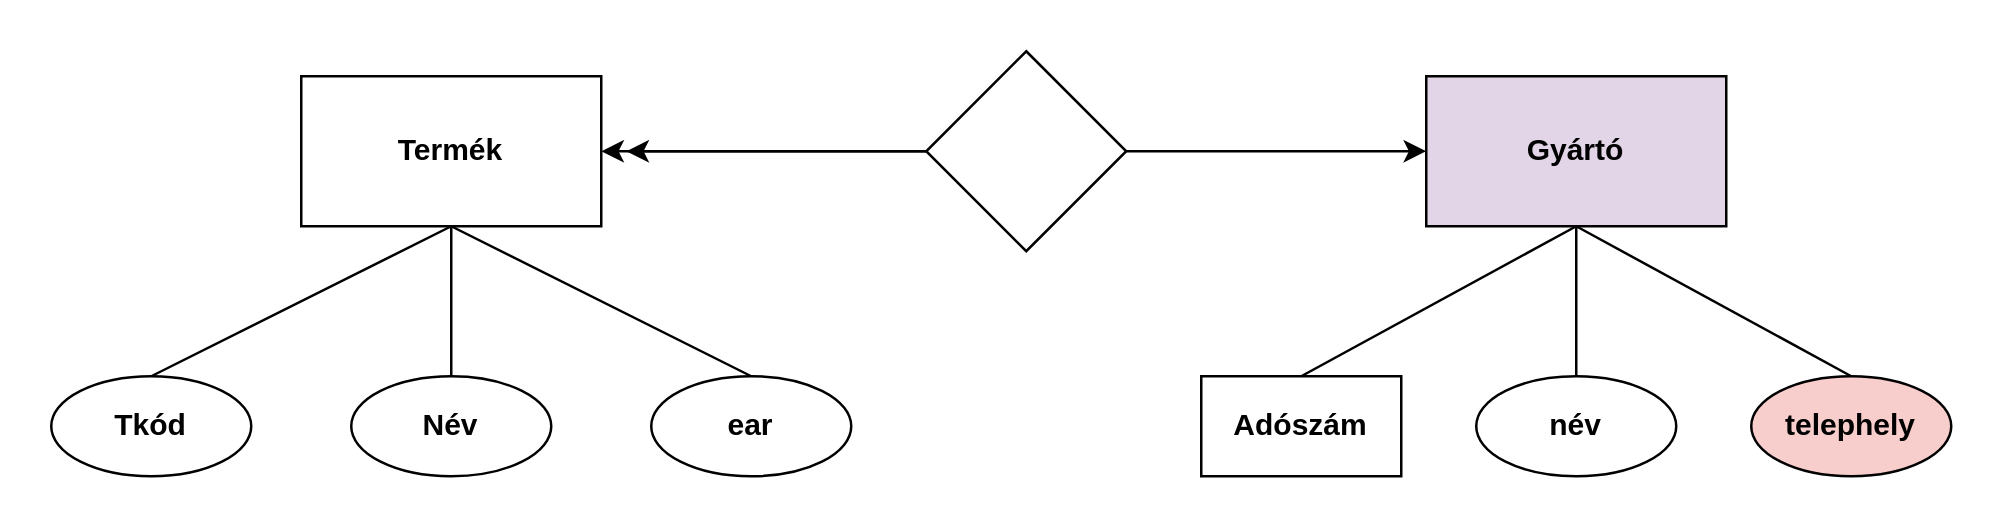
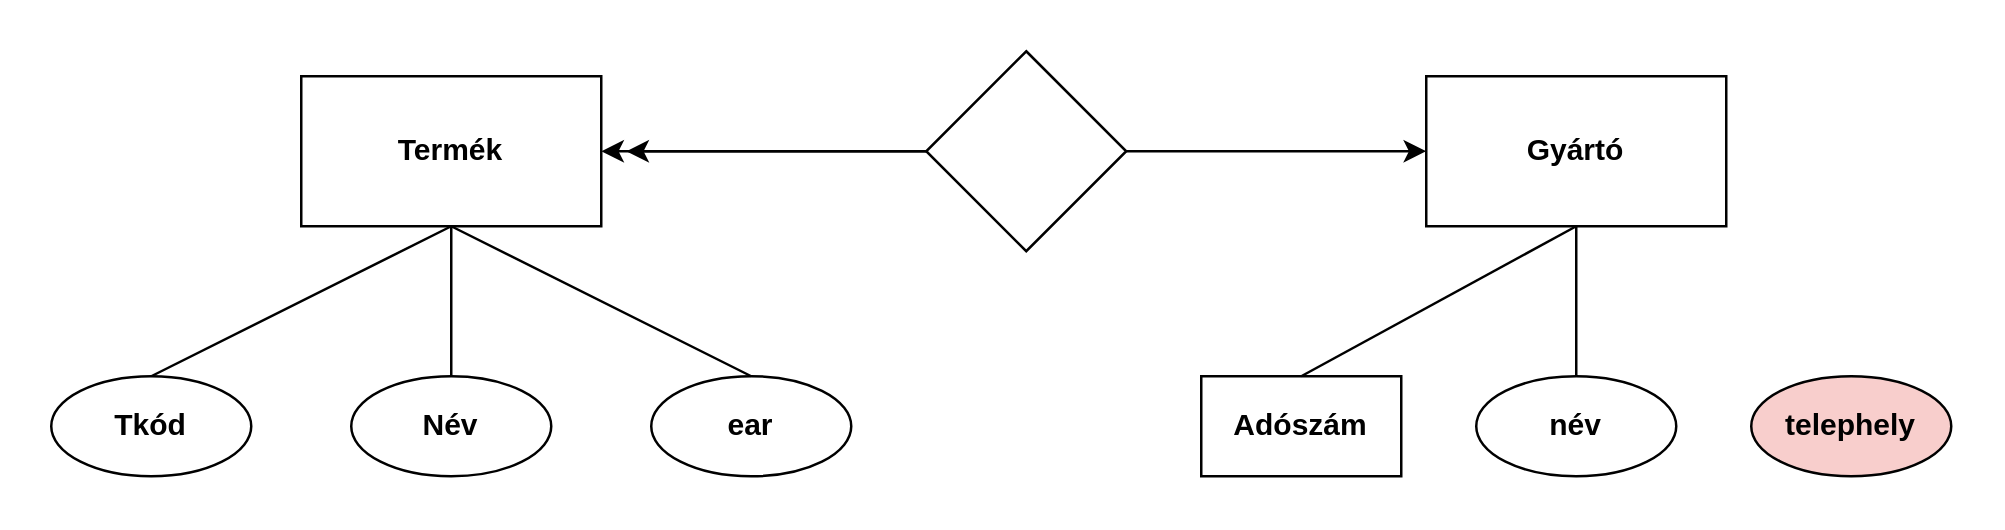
- <mxCell id="3" value="&lt;b&gt;Gyártó&lt;/b&gt;" style="rounded=0;whiteSpace=wrap;html=1;fillColor=#e1d5e7;" vertex="1" parent="1"><mxGeometry x="570" y="30" width="120" height="60" as="geometry" /></mxCell>
+ <mxCell id="3" value="&lt;b&gt;Gyártó&lt;/b&gt;" style="rounded=0;whiteSpace=wrap;html=1;" vertex="1" parent="1"><mxGeometry x="570" y="30" width="120" height="60" as="geometry" /></mxCell>
- <mxCell id="13" value="" style="endArrow=none;html=1;rounded=0;entryX=0.5;entryY=1;entryDx=0;entryDy=0;exitX=0.5;exitY=0;exitDx=0;exitDy=0;" edge="1" parent="1" source="10" target="3"><mxGeometry width="50" height="50" relative="1" as="geometry"><mxPoint x="400" y="170" as="sourcePoint" /><mxPoint x="450" y="120" as="targetPoint" /></mxGeometry></mxCell>
